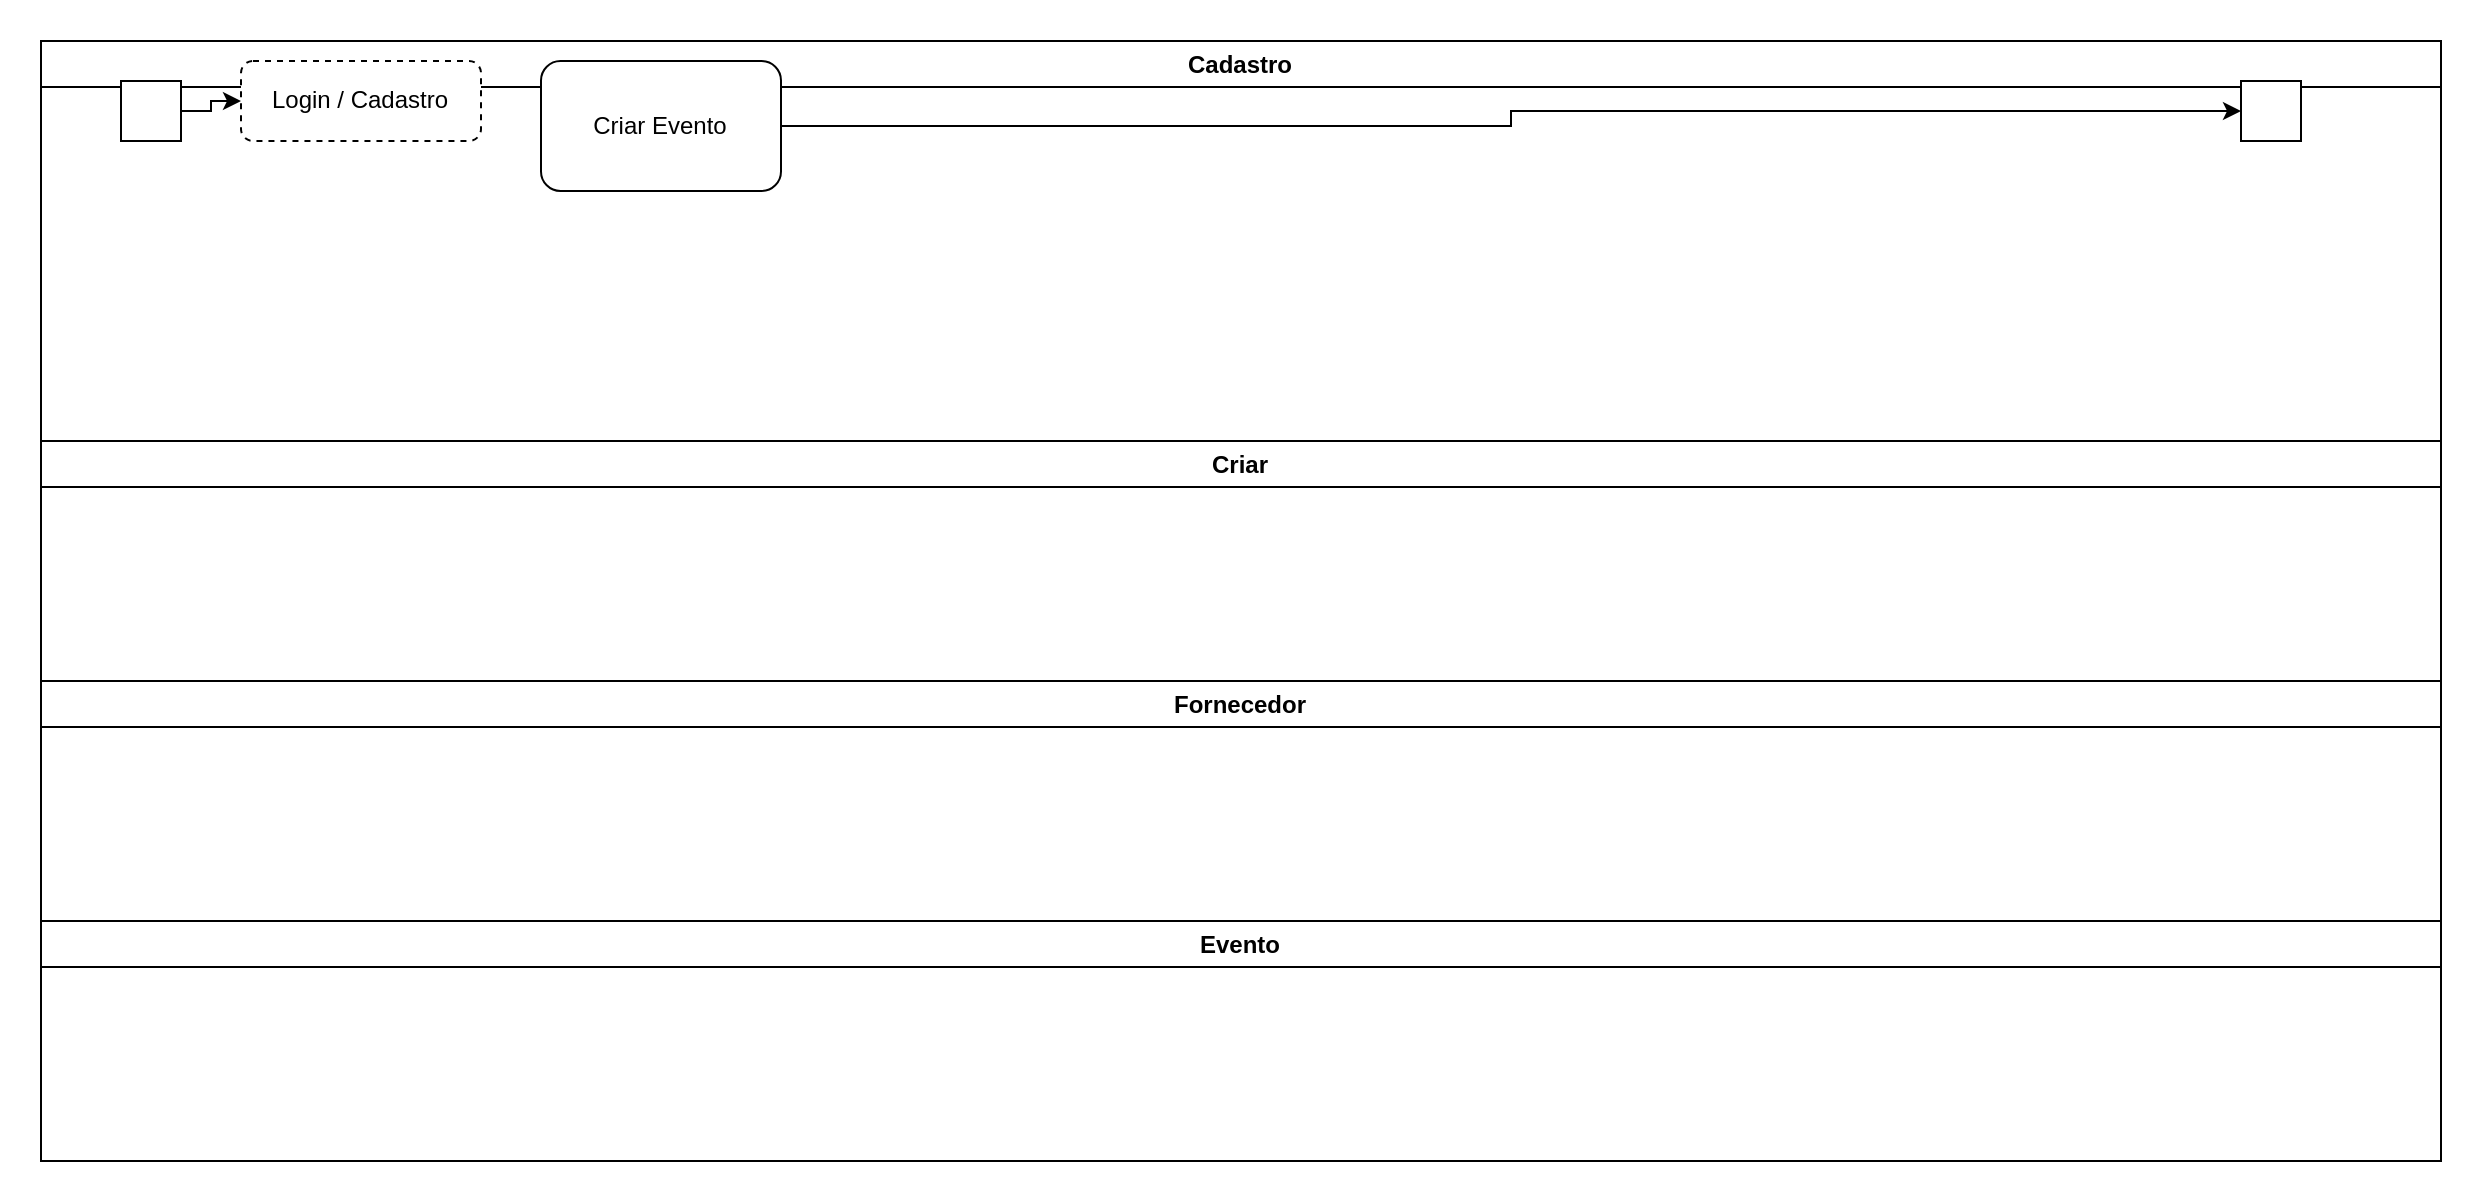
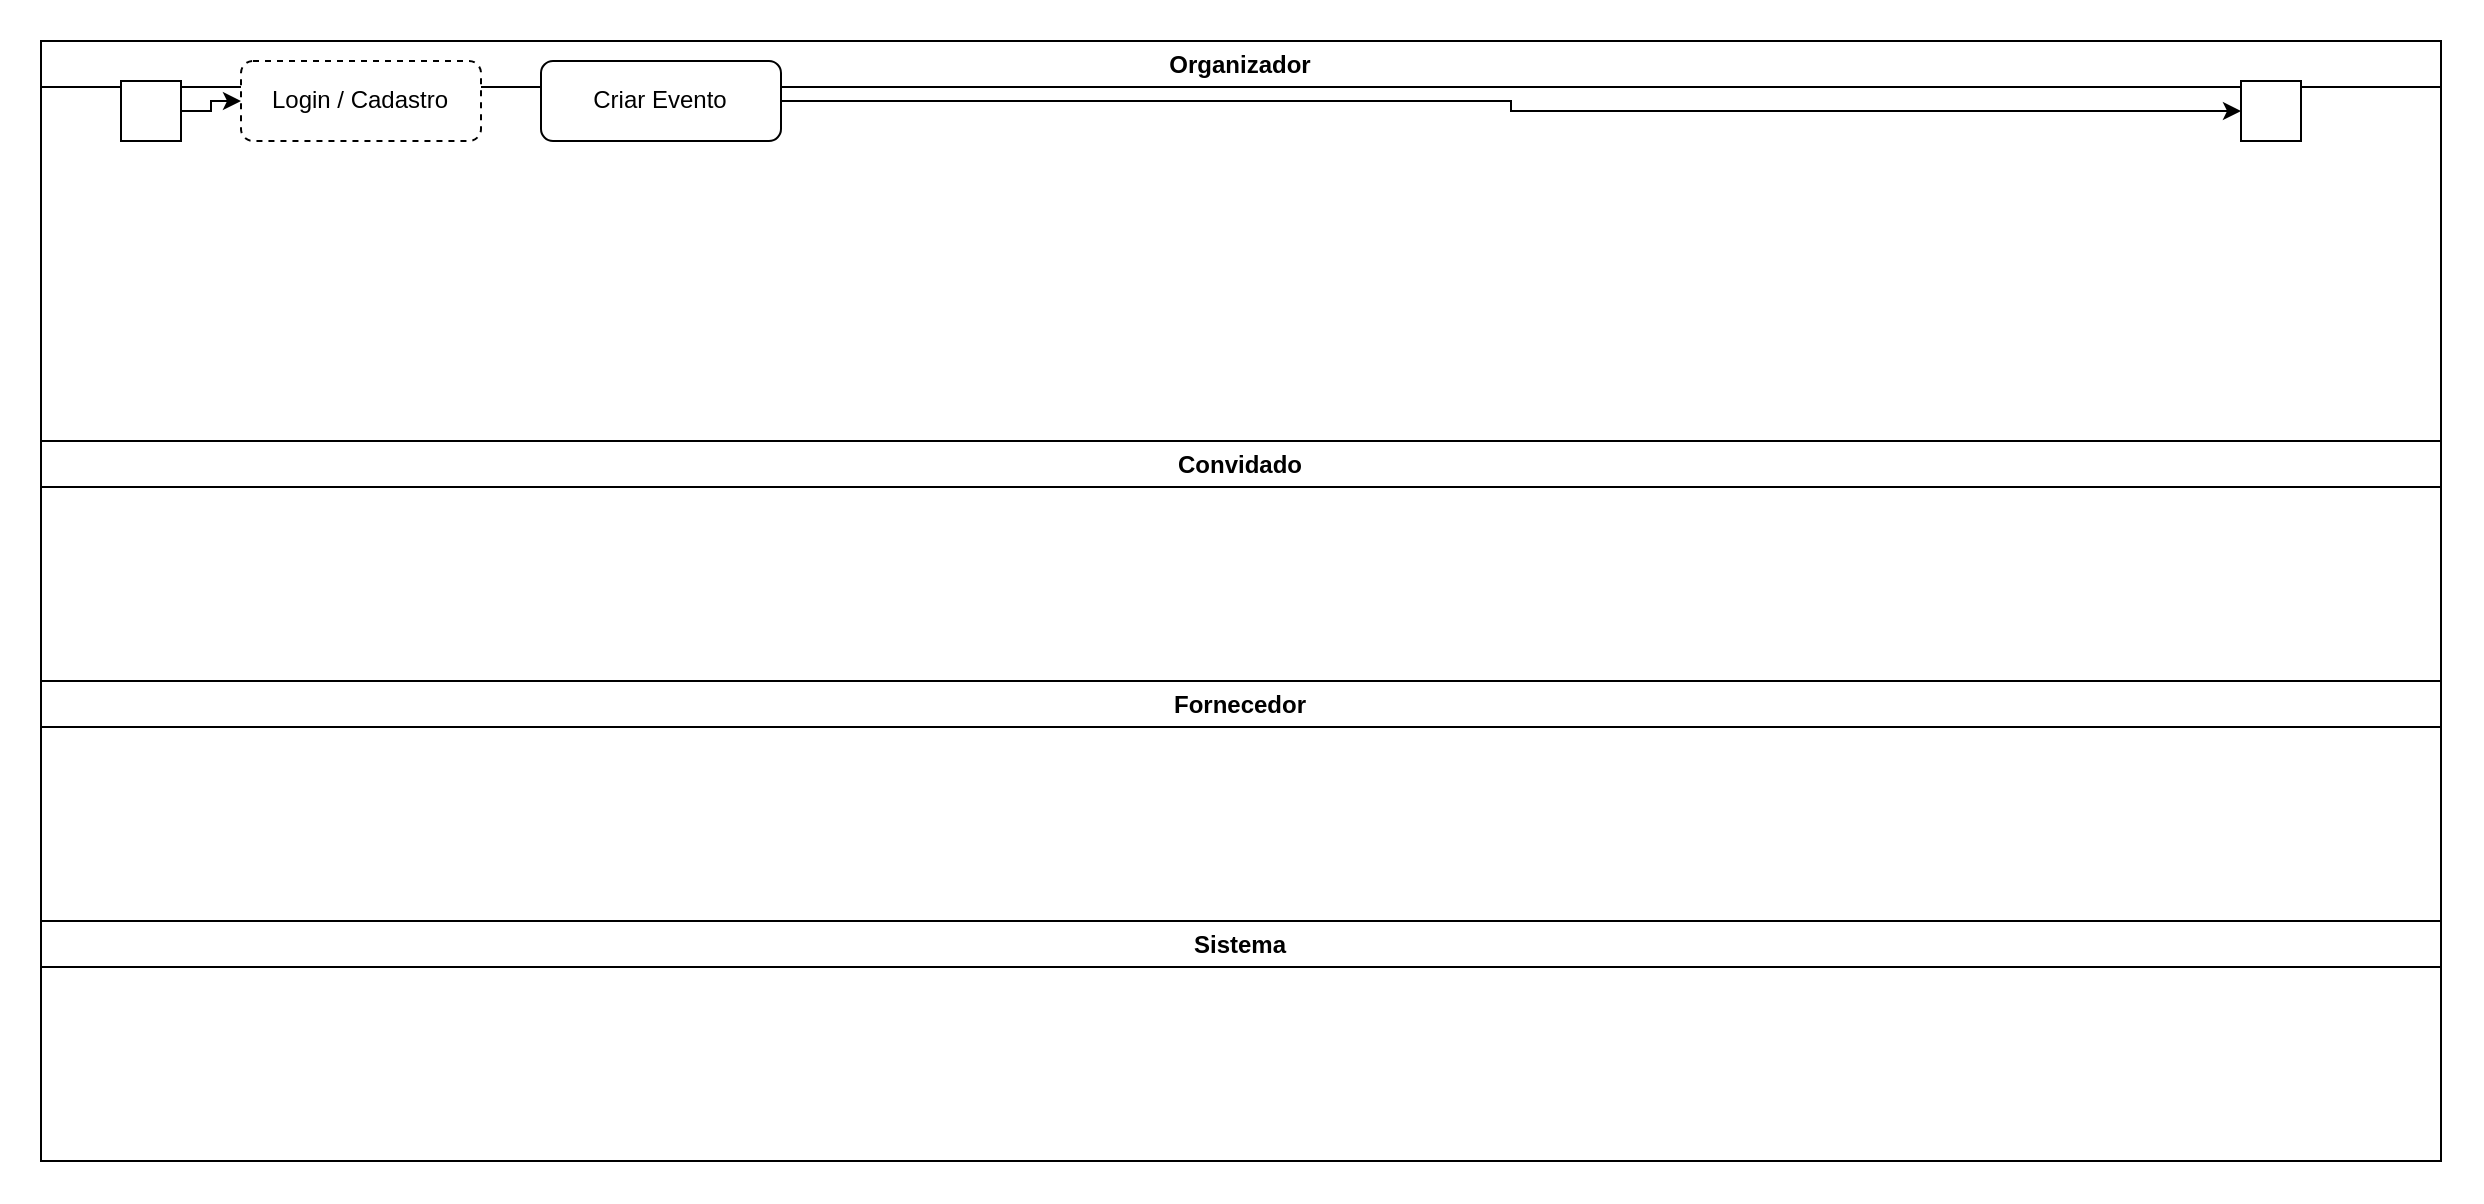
- <mxCell id="2" value="Cadastro" style="swimlane" vertex="1" parent="1"><mxGeometry x="20" y="20" width="1200" height="200" as="geometry" /></mxCell>
+ <mxCell id="2" value="Organizador" style="swimlane" vertex="1" parent="1"><mxGeometry x="20" y="20" width="1200" height="200" as="geometry" /></mxCell>
- <mxCell id="8" value="Criar Evento" style="rounded=1;whiteSpace=wrap;html=1;" vertex="1" parent="2"><mxGeometry x="250" y="10" width="120" height="65" as="geometry" /></mxCell>
+ <mxCell id="8" value="Criar Evento" style="rounded=1;whiteSpace=wrap;html=1;" vertex="1" parent="2"><mxGeometry x="250" y="10" width="120" height="40" as="geometry" /></mxCell>
- <mxCell id="3" value="Criar" style="swimlane" vertex="1" parent="1"><mxGeometry x="20" y="220" width="1200" height="120" as="geometry" /></mxCell>
+ <mxCell id="3" value="Convidado" style="swimlane" vertex="1" parent="1"><mxGeometry x="20" y="220" width="1200" height="120" as="geometry" /></mxCell>
- <mxCell id="5" value="Evento" style="swimlane" vertex="1" parent="1"><mxGeometry x="20" y="460" width="1200" height="120" as="geometry" /></mxCell>
+ <mxCell id="5" value="Sistema" style="swimlane" vertex="1" parent="1"><mxGeometry x="20" y="460" width="1200" height="120" as="geometry" /></mxCell>
